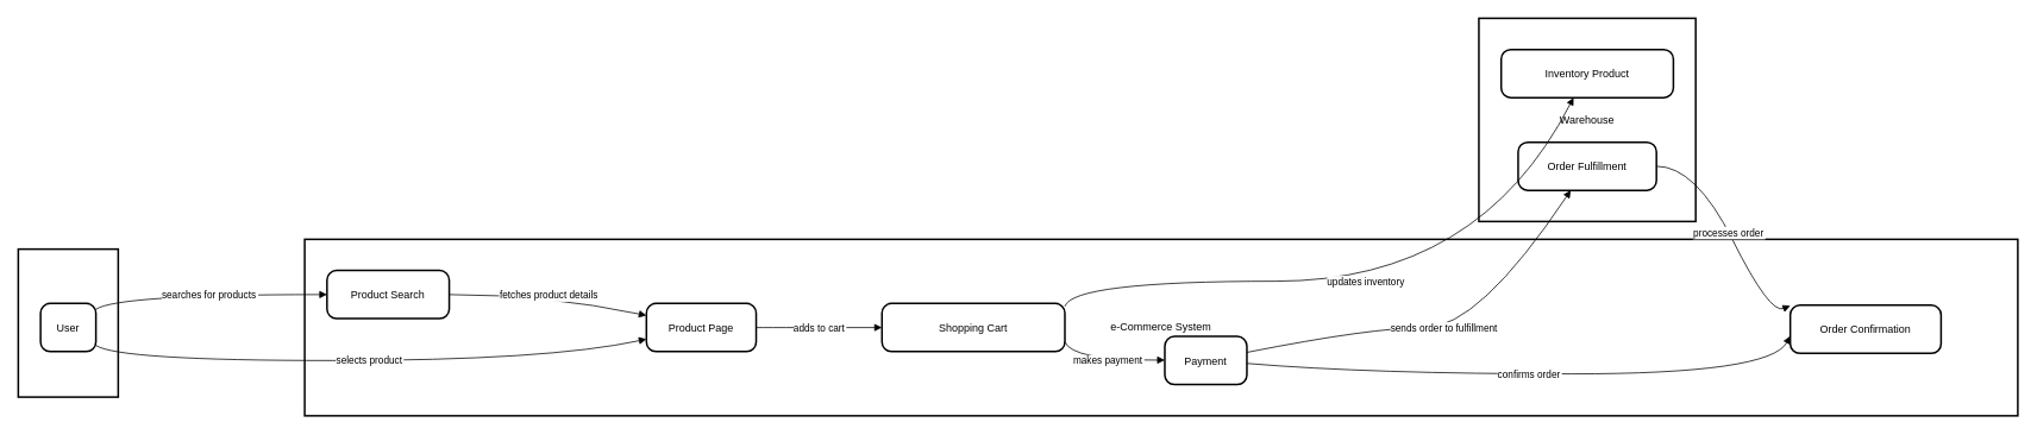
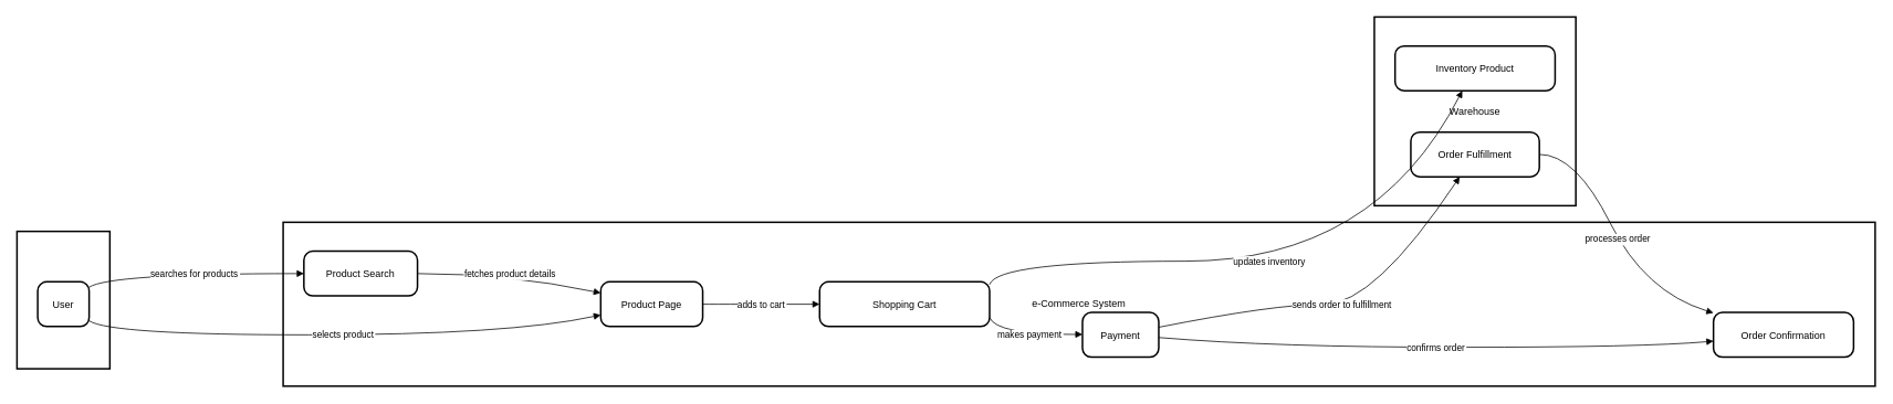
- <mxCell id="10" value="Order Confirmation" style="rounded=1;arcSize=20;strokeWidth=2" vertex="1" parent="1"><mxGeometry x="2006" y="342" width="169" height="54" as="geometry" /></mxCell>
+ <mxCell id="10" value="Order Confirmation" style="rounded=1;arcSize=20;strokeWidth=2" vertex="1" parent="1"><mxGeometry x="2066" y="377" width="169" height="54" as="geometry" /></mxCell>
